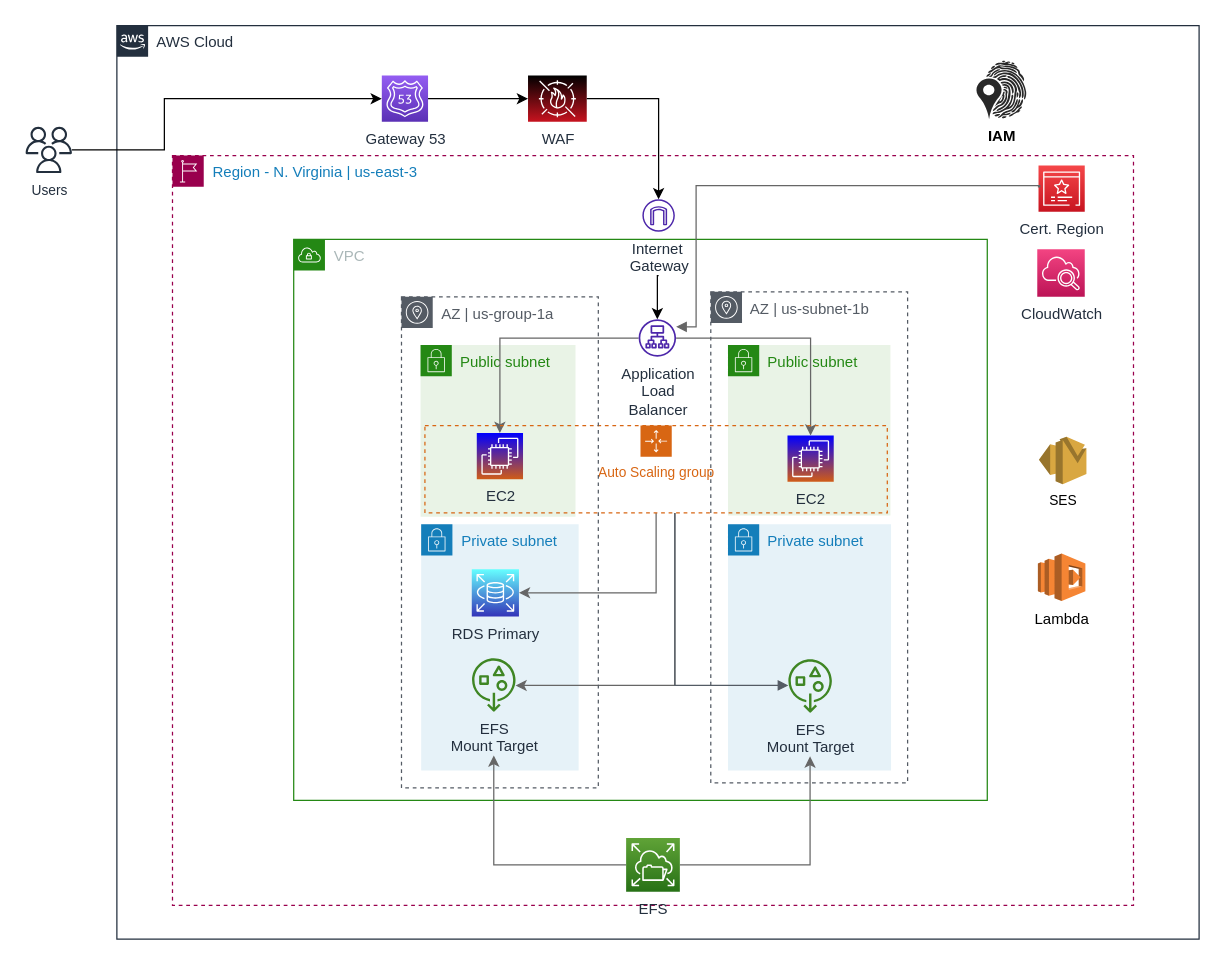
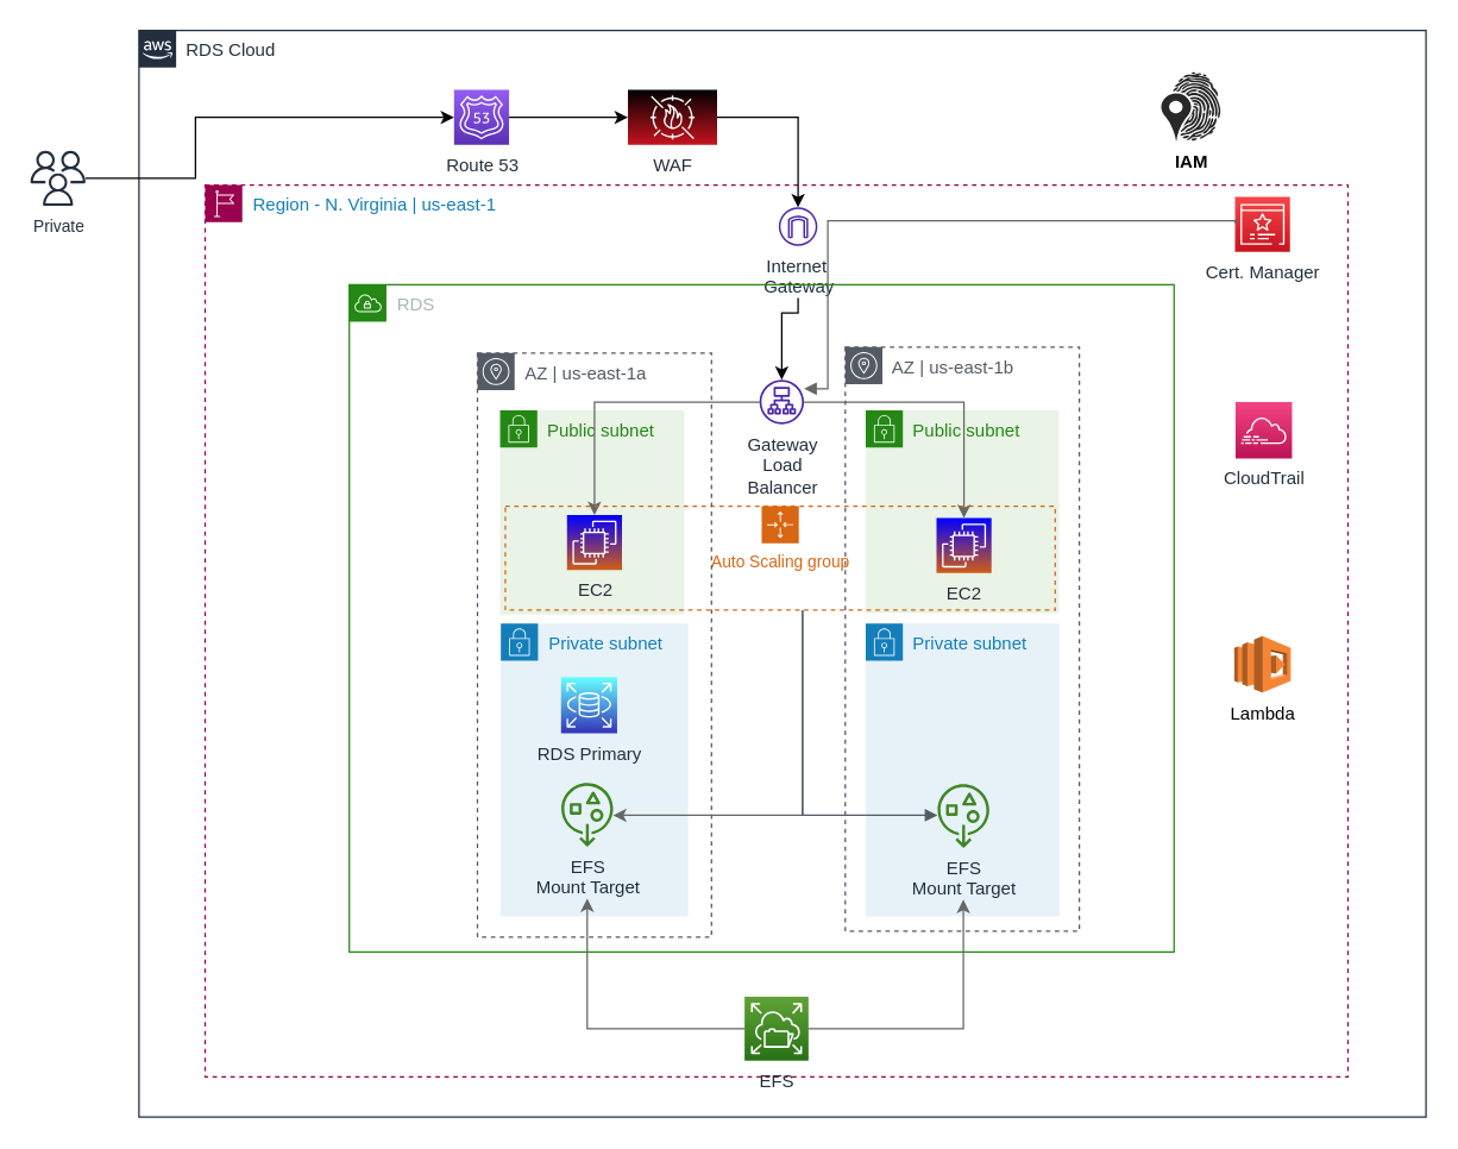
- <mxCell id="2" value="AWS Cloud" style="points=[[0,0],[0.25,0],[0.5,0],[0.75,0],[1,0],[1,0.25],[1,0.5],[1,0.75],[1,1],[0.75,1],[0.5,1],[0.25,1],[0,1],[0,0.75],[0,0.5],[0,0.25]];outlineConnect=0;gradientColor=none;html=1;whiteSpace=wrap;fontSize=12;fontStyle=0;container=1;pointerEvents=0;collapsible=0;recursiveResize=0;shape=mxgraph.aws4.group;grIcon=mxgraph.aws4.group_aws_cloud_alt;strokeColor=#232F3E;fillColor=none;verticalAlign=top;align=left;spacingLeft=30;fontColor=#232F3E;dashed=0;" vertex="1" parent="1"><mxGeometry x="93" y="20" width="866" height="731" as="geometry" /></mxCell>
+ <mxCell id="2" value="RDS Cloud" style="points=[[0,0],[0.25,0],[0.5,0],[0.75,0],[1,0],[1,0.25],[1,0.5],[1,0.75],[1,1],[0.75,1],[0.5,1],[0.25,1],[0,1],[0,0.75],[0,0.5],[0,0.25]];outlineConnect=0;gradientColor=none;html=1;whiteSpace=wrap;fontSize=12;fontStyle=0;container=1;pointerEvents=0;collapsible=0;recursiveResize=0;shape=mxgraph.aws4.group;grIcon=mxgraph.aws4.group_aws_cloud_alt;strokeColor=#232F3E;fillColor=none;verticalAlign=top;align=left;spacingLeft=30;fontColor=#232F3E;dashed=0;" vertex="1" parent="1"><mxGeometry x="93" y="20" width="866" height="731" as="geometry" /></mxCell>
- <mxCell id="5" value="WAF" style="sketch=0;points=[[0,0,0],[0.25,0,0],[0.5,0,0],[0.75,0,0],[1,0,0],[0,1,0],[0.25,1,0],[0.5,1,0],[0.75,1,0],[1,1,0],[0,0.25,0],[0,0.5,0],[0,0.75,0],[1,0.25,0],[1,0.5,0],[1,0.75,0]];outlineConnect=0;fontColor=#232F3E;gradientColor=#000000;gradientDirection=north;fillColor=#C7131F;strokeColor=#ffffff;dashed=0;verticalLabelPosition=bottom;verticalAlign=top;align=center;html=1;fontSize=12;fontStyle=0;aspect=fixed;shape=mxgraph.aws4.resourceIcon;resIcon=mxgraph.aws4.waf;" vertex="1" parent="2"><mxGeometry x="329" y="40" width="47" height="37" as="geometry" /></mxCell>
+ <mxCell id="5" value="WAF" style="sketch=0;points=[[0,0,0],[0.25,0,0],[0.5,0,0],[0.75,0,0],[1,0,0],[0,1,0],[0.25,1,0],[0.5,1,0],[0.75,1,0],[1,1,0],[0,0.25,0],[0,0.5,0],[0,0.75,0],[1,0.25,0],[1,0.5,0],[1,0.75,0]];outlineConnect=0;fontColor=#232F3E;gradientColor=#000000;gradientDirection=north;fillColor=#C7131F;strokeColor=#ffffff;dashed=0;verticalLabelPosition=bottom;verticalAlign=top;align=center;html=1;fontSize=12;fontStyle=0;aspect=fixed;shape=mxgraph.aws4.resourceIcon;resIcon=mxgraph.aws4.waf;" vertex="1" parent="2"><mxGeometry x="329" y="40" width="60" height="37" as="geometry" /></mxCell>
- <mxCell id="3" value="Gateway 53" style="sketch=0;points=[[0,0,0],[0.25,0,0],[0.5,0,0],[0.75,0,0],[1,0,0],[0,1,0],[0.25,1,0],[0.5,1,0],[0.75,1,0],[1,1,0],[0,0.25,0],[0,0.5,0],[0,0.75,0],[1,0.25,0],[1,0.5,0],[1,0.75,0]];outlineConnect=0;fontColor=#232F3E;gradientColor=#945DF2;gradientDirection=north;fillColor=#5A30B5;strokeColor=#ffffff;dashed=0;verticalLabelPosition=bottom;verticalAlign=top;align=center;html=1;fontSize=12;fontStyle=0;aspect=fixed;shape=mxgraph.aws4.resourceIcon;resIcon=mxgraph.aws4.route_53;" vertex="1" parent="2"><mxGeometry x="212" y="40" width="37" height="37" as="geometry" /></mxCell>
+ <mxCell id="3" value="Route 53" style="sketch=0;points=[[0,0,0],[0.25,0,0],[0.5,0,0],[0.75,0,0],[1,0,0],[0,1,0],[0.25,1,0],[0.5,1,0],[0.75,1,0],[1,1,0],[0,0.25,0],[0,0.5,0],[0,0.75,0],[1,0.25,0],[1,0.5,0],[1,0.75,0]];outlineConnect=0;fontColor=#232F3E;gradientColor=#945DF2;gradientDirection=north;fillColor=#5A30B5;strokeColor=#ffffff;dashed=0;verticalLabelPosition=bottom;verticalAlign=top;align=center;html=1;fontSize=12;fontStyle=0;aspect=fixed;shape=mxgraph.aws4.resourceIcon;resIcon=mxgraph.aws4.route_53;" vertex="1" parent="2"><mxGeometry x="212" y="40" width="37" height="37" as="geometry" /></mxCell>
- <mxCell id="9" value="Region - N. Virginia | us-east-3" style="points=[[0,0],[0.25,0],[0.5,0],[0.75,0],[1,0],[1,0.25],[1,0.5],[1,0.75],[1,1],[0.75,1],[0.5,1],[0.25,1],[0,1],[0,0.75],[0,0.5],[0,0.25]];outlineConnect=0;gradientColor=none;html=1;whiteSpace=wrap;fontSize=12;fontStyle=0;container=1;pointerEvents=0;collapsible=0;recursiveResize=0;shape=mxgraph.aws4.group;grIcon=mxgraph.aws4.group_region;strokeColor=#99004D;fillColor=none;verticalAlign=top;align=left;spacingLeft=30;fontColor=#147EBA;dashed=1;" vertex="1" parent="1"><mxGeometry x="137.5" y="124" width="769" height="600" as="geometry" /></mxCell>
+ <mxCell id="9" value="Region - N. Virginia | us-east-1" style="points=[[0,0],[0.25,0],[0.5,0],[0.75,0],[1,0],[1,0.25],[1,0.5],[1,0.75],[1,1],[0.75,1],[0.5,1],[0.25,1],[0,1],[0,0.75],[0,0.5],[0,0.25]];outlineConnect=0;gradientColor=none;html=1;whiteSpace=wrap;fontSize=12;fontStyle=0;container=1;pointerEvents=0;collapsible=0;recursiveResize=0;shape=mxgraph.aws4.group;grIcon=mxgraph.aws4.group_region;strokeColor=#99004D;fillColor=none;verticalAlign=top;align=left;spacingLeft=30;fontColor=#147EBA;dashed=1;" vertex="1" parent="1"><mxGeometry x="137.5" y="124" width="769" height="600" as="geometry" /></mxCell>
- <mxCell id="8" value="&lt;font style=&quot;font-size: 11px; line-height: 0.2;&quot;&gt;Users&lt;/font&gt;" style="sketch=0;outlineConnect=0;fontColor=#232F3E;gradientColor=none;fillColor=#232F3D;strokeColor=none;dashed=0;verticalLabelPosition=bottom;verticalAlign=top;align=center;html=1;fontSize=12;fontStyle=0;aspect=fixed;pointerEvents=1;shape=mxgraph.aws4.users;" vertex="1" parent="1"><mxGeometry x="20" y="101" width="37" height="37" as="geometry" /></mxCell>
+ <mxCell id="8" value="&lt;font style=&quot;font-size: 11px; line-height: 0.2;&quot;&gt;Private&lt;/font&gt;" style="sketch=0;outlineConnect=0;fontColor=#232F3E;gradientColor=none;fillColor=#232F3D;strokeColor=none;dashed=0;verticalLabelPosition=bottom;verticalAlign=top;align=center;html=1;fontSize=12;fontStyle=0;aspect=fixed;pointerEvents=1;shape=mxgraph.aws4.users;" vertex="1" parent="1"><mxGeometry x="20" y="101" width="37" height="37" as="geometry" /></mxCell>
- <mxCell id="11" value="Internet&amp;nbsp;&lt;br&gt;Gateway&lt;br&gt;" style="sketch=0;outlineConnect=0;fontColor=#232F3E;gradientColor=none;fillColor=#4D27AA;strokeColor=none;dashed=0;verticalLabelPosition=bottom;verticalAlign=top;align=center;html=1;fontSize=12;fontStyle=0;aspect=fixed;pointerEvents=1;shape=mxgraph.aws4.internet_gateway;" vertex="1" parent="9"><mxGeometry x="376" y="35" width="26" height="26" as="geometry" /></mxCell>
+ <mxCell id="11" value="Internet&amp;nbsp;&lt;br&gt;Gateway&lt;br&gt;" style="sketch=0;outlineConnect=0;fontColor=#232F3E;gradientColor=none;fillColor=#4D27AA;strokeColor=none;dashed=0;verticalLabelPosition=bottom;verticalAlign=top;align=center;html=1;fontSize=12;fontStyle=0;aspect=fixed;pointerEvents=1;shape=mxgraph.aws4.internet_gateway;" vertex="1" parent="9"><mxGeometry x="386" y="15" width="26" height="26" as="geometry" /></mxCell>
- <mxCell id="37" value="Cert. Region&lt;br&gt;" style="sketch=0;points=[[0,0,0],[0.25,0,0],[0.5,0,0],[0.75,0,0],[1,0,0],[0,1,0],[0.25,1,0],[0.5,1,0],[0.75,1,0],[1,1,0],[0,0.25,0],[0,0.5,0],[0,0.75,0],[1,0.25,0],[1,0.5,0],[1,0.75,0]];outlineConnect=0;fontColor=#232F3E;gradientColor=#F54749;gradientDirection=north;fillColor=#C7131F;strokeColor=#ffffff;dashed=0;verticalLabelPosition=bottom;verticalAlign=top;align=center;html=1;fontSize=12;fontStyle=0;aspect=fixed;shape=mxgraph.aws4.resourceIcon;resIcon=mxgraph.aws4.certificate_manager_3;" vertex="1" parent="9"><mxGeometry x="693" y="8" width="37" height="37" as="geometry" /></mxCell>
+ <mxCell id="37" value="Cert. Manager&lt;br&gt;" style="sketch=0;points=[[0,0,0],[0.25,0,0],[0.5,0,0],[0.75,0,0],[1,0,0],[0,1,0],[0.25,1,0],[0.5,1,0],[0.75,1,0],[1,1,0],[0,0.25,0],[0,0.5,0],[0,0.75,0],[1,0.25,0],[1,0.5,0],[1,0.75,0]];outlineConnect=0;fontColor=#232F3E;gradientColor=#F54749;gradientDirection=north;fillColor=#C7131F;strokeColor=#ffffff;dashed=0;verticalLabelPosition=bottom;verticalAlign=top;align=center;html=1;fontSize=12;fontStyle=0;aspect=fixed;shape=mxgraph.aws4.resourceIcon;resIcon=mxgraph.aws4.certificate_manager_3;" vertex="1" parent="9"><mxGeometry x="693" y="8" width="37" height="37" as="geometry" /></mxCell>
- <mxCell id="12" value="VPC" style="points=[[0,0],[0.25,0],[0.5,0],[0.75,0],[1,0],[1,0.25],[1,0.5],[1,0.75],[1,1],[0.75,1],[0.5,1],[0.25,1],[0,1],[0,0.75],[0,0.5],[0,0.25]];outlineConnect=0;gradientColor=none;html=1;whiteSpace=wrap;fontSize=12;fontStyle=0;container=1;pointerEvents=0;collapsible=0;recursiveResize=0;shape=mxgraph.aws4.group;grIcon=mxgraph.aws4.group_vpc;strokeColor=#248814;fillColor=none;verticalAlign=top;align=left;spacingLeft=30;fontColor=#AAB7B8;dashed=0;" vertex="1" parent="9"><mxGeometry x="97" y="67" width="555" height="449" as="geometry" /></mxCell>
+ <mxCell id="12" value="RDS" style="points=[[0,0],[0.25,0],[0.5,0],[0.75,0],[1,0],[1,0.25],[1,0.5],[1,0.75],[1,1],[0.75,1],[0.5,1],[0.25,1],[0,1],[0,0.75],[0,0.5],[0,0.25]];outlineConnect=0;gradientColor=none;html=1;whiteSpace=wrap;fontSize=12;fontStyle=0;container=1;pointerEvents=0;collapsible=0;recursiveResize=0;shape=mxgraph.aws4.group;grIcon=mxgraph.aws4.group_vpc;strokeColor=#248814;fillColor=none;verticalAlign=top;align=left;spacingLeft=30;fontColor=#AAB7B8;dashed=0;" vertex="1" parent="9"><mxGeometry x="97" y="67" width="555" height="449" as="geometry" /></mxCell>
- <mxCell id="34" value="CloudWatch&lt;br&gt;" style="sketch=0;points=[[0,0,0],[0.25,0,0],[0.5,0,0],[0.75,0,0],[1,0,0],[0,1,0],[0.25,1,0],[0.5,1,0],[0.75,1,0],[1,1,0],[0,0.25,0],[0,0.5,0],[0,0.75,0],[1,0.25,0],[1,0.5,0],[1,0.75,0]];points=[[0,0,0],[0.25,0,0],[0.5,0,0],[0.75,0,0],[1,0,0],[0,1,0],[0.25,1,0],[0.5,1,0],[0.75,1,0],[1,1,0],[0,0.25,0],[0,0.5,0],[0,0.75,0],[1,0.25,0],[1,0.5,0],[1,0.75,0]];outlineConnect=0;fontColor=#232F3E;gradientColor=#F34482;gradientDirection=north;fillColor=#BC1356;strokeColor=#ffffff;dashed=0;verticalLabelPosition=bottom;verticalAlign=top;align=center;html=1;fontSize=12;fontStyle=0;aspect=fixed;shape=mxgraph.aws4.resourceIcon;resIcon=mxgraph.aws4.cloudwatch_2;" vertex="1" parent="9"><mxGeometry x="692" y="75" width="38" height="38" as="geometry" /></mxCell>
- <mxCell id="30" value="AZ | us-subnet-1b" style="sketch=0;outlineConnect=0;gradientColor=none;html=1;whiteSpace=wrap;fontSize=12;fontStyle=0;shape=mxgraph.aws4.group;grIcon=mxgraph.aws4.group_availability_zone;strokeColor=#545B64;fillColor=none;verticalAlign=top;align=left;spacingLeft=30;fontColor=#545B64;dashed=1;" vertex="1" parent="12"><mxGeometry x="333.75" y="42" width="157.5" height="393" as="geometry" /></mxCell>
+ <mxCell id="30" value="AZ | us-east-1b" style="sketch=0;outlineConnect=0;gradientColor=none;html=1;whiteSpace=wrap;fontSize=12;fontStyle=0;shape=mxgraph.aws4.group;grIcon=mxgraph.aws4.group_availability_zone;strokeColor=#545B64;fillColor=none;verticalAlign=top;align=left;spacingLeft=30;fontColor=#545B64;dashed=1;" vertex="1" parent="12"><mxGeometry x="333.75" y="42" width="157.5" height="393" as="geometry" /></mxCell>
- <mxCell id="29" value="AZ | us-group-1a" style="sketch=0;outlineConnect=0;gradientColor=none;html=1;whiteSpace=wrap;fontSize=12;fontStyle=0;shape=mxgraph.aws4.group;grIcon=mxgraph.aws4.group_availability_zone;strokeColor=#545B64;fillColor=none;verticalAlign=top;align=left;spacingLeft=30;fontColor=#545B64;dashed=1;" vertex="1" parent="12"><mxGeometry x="86.25" y="46" width="157.5" height="393" as="geometry" /></mxCell>
+ <mxCell id="29" value="AZ | us-east-1a" style="sketch=0;outlineConnect=0;gradientColor=none;html=1;whiteSpace=wrap;fontSize=12;fontStyle=0;shape=mxgraph.aws4.group;grIcon=mxgraph.aws4.group_availability_zone;strokeColor=#545B64;fillColor=none;verticalAlign=top;align=left;spacingLeft=30;fontColor=#545B64;dashed=1;" vertex="1" parent="12"><mxGeometry x="86.25" y="46" width="157.5" height="393" as="geometry" /></mxCell>
+ <mxCell id="35" value="CloudTrail&lt;br&gt;" style="sketch=0;points=[[0,0,0],[0.25,0,0],[0.5,0,0],[0.75,0,0],[1,0,0],[0,1,0],[0.25,1,0],[0.5,1,0],[0.75,1,0],[1,1,0],[0,0.25,0],[0,0.5,0],[0,0.75,0],[1,0.25,0],[1,0.5,0],[1,0.75,0]];points=[[0,0,0],[0.25,0,0],[0.5,0,0],[0.75,0,0],[1,0,0],[0,1,0],[0.25,1,0],[0.5,1,0],[0.75,1,0],[1,1,0],[0,0.25,0],[0,0.5,0],[0,0.75,0],[1,0.25,0],[1,0.5,0],[1,0.75,0]];outlineConnect=0;fontColor=#232F3E;gradientColor=#F34482;gradientDirection=north;fillColor=#BC1356;strokeColor=#ffffff;dashed=0;verticalLabelPosition=bottom;verticalAlign=top;align=center;html=1;fontSize=12;fontStyle=0;aspect=fixed;shape=mxgraph.aws4.resourceIcon;resIcon=mxgraph.aws4.cloudtrail;" vertex="1" parent="9"><mxGeometry x="693.34" y="146" width="38" height="38" as="geometry" /></mxCell>
- <mxCell id="22" value="Application&lt;br&gt;Load&lt;br&gt;Balancer&lt;br&gt;" style="sketch=0;outlineConnect=0;fontColor=#232F3E;gradientColor=none;fillColor=#4D27AA;strokeColor=none;dashed=0;verticalLabelPosition=bottom;verticalAlign=top;align=center;html=1;fontSize=12;fontStyle=0;aspect=fixed;pointerEvents=1;shape=mxgraph.aws4.application_load_balancer;" vertex="1" parent="12"><mxGeometry x="276" y="64" width="30" height="30" as="geometry" /></mxCell>
+ <mxCell id="22" value="Gateway&lt;br&gt;Load&lt;br&gt;Balancer&lt;br&gt;" style="sketch=0;outlineConnect=0;fontColor=#232F3E;gradientColor=none;fillColor=#4D27AA;strokeColor=none;dashed=0;verticalLabelPosition=bottom;verticalAlign=top;align=center;html=1;fontSize=12;fontStyle=0;aspect=fixed;pointerEvents=1;shape=mxgraph.aws4.application_load_balancer;" vertex="1" parent="12"><mxGeometry x="276" y="64" width="30" height="30" as="geometry" /></mxCell>
- <mxCell id="36" value="SES" style="outlineConnect=0;dashed=0;verticalLabelPosition=bottom;verticalAlign=top;align=center;html=1;shape=mxgraph.aws3.ses;fillColor=#D9A741;gradientColor=none;labelBackgroundColor=default;fontSize=11;" vertex="1" parent="9"><mxGeometry x="693.34" y="225" width="38" height="38" as="geometry" /></mxCell>
- <mxCell id="39" value="Lambda" style="outlineConnect=0;dashed=0;verticalLabelPosition=bottom;verticalAlign=top;align=center;html=1;shape=mxgraph.aws3.lambda;fillColor=#F58534;gradientColor=none;" vertex="1" parent="9"><mxGeometry x="692.5" y="318.5" width="38" height="38" as="geometry" /></mxCell>
+ <mxCell id="39" value="Lambda" style="outlineConnect=0;dashed=0;verticalLabelPosition=bottom;verticalAlign=top;align=center;html=1;shape=mxgraph.aws3.lambda;fillColor=#F58534;gradientColor=none;" vertex="1" parent="9"><mxGeometry x="692.5" y="303.5" width="38" height="38" as="geometry" /></mxCell>
- <mxCell id="23" value="" style="edgeStyle=orthogonalEdgeStyle;rounded=0;orthogonalLoop=1;jettySize=auto;html=1;entryX=1;entryY=0.5;entryDx=0;entryDy=0;entryPerimeter=0;strokeColor=#666666;" edge="1" parent="12" source="24" target="26"><mxGeometry relative="1" as="geometry"><mxPoint x="290" y="304" as="targetPoint" /></mxGeometry></mxCell>
